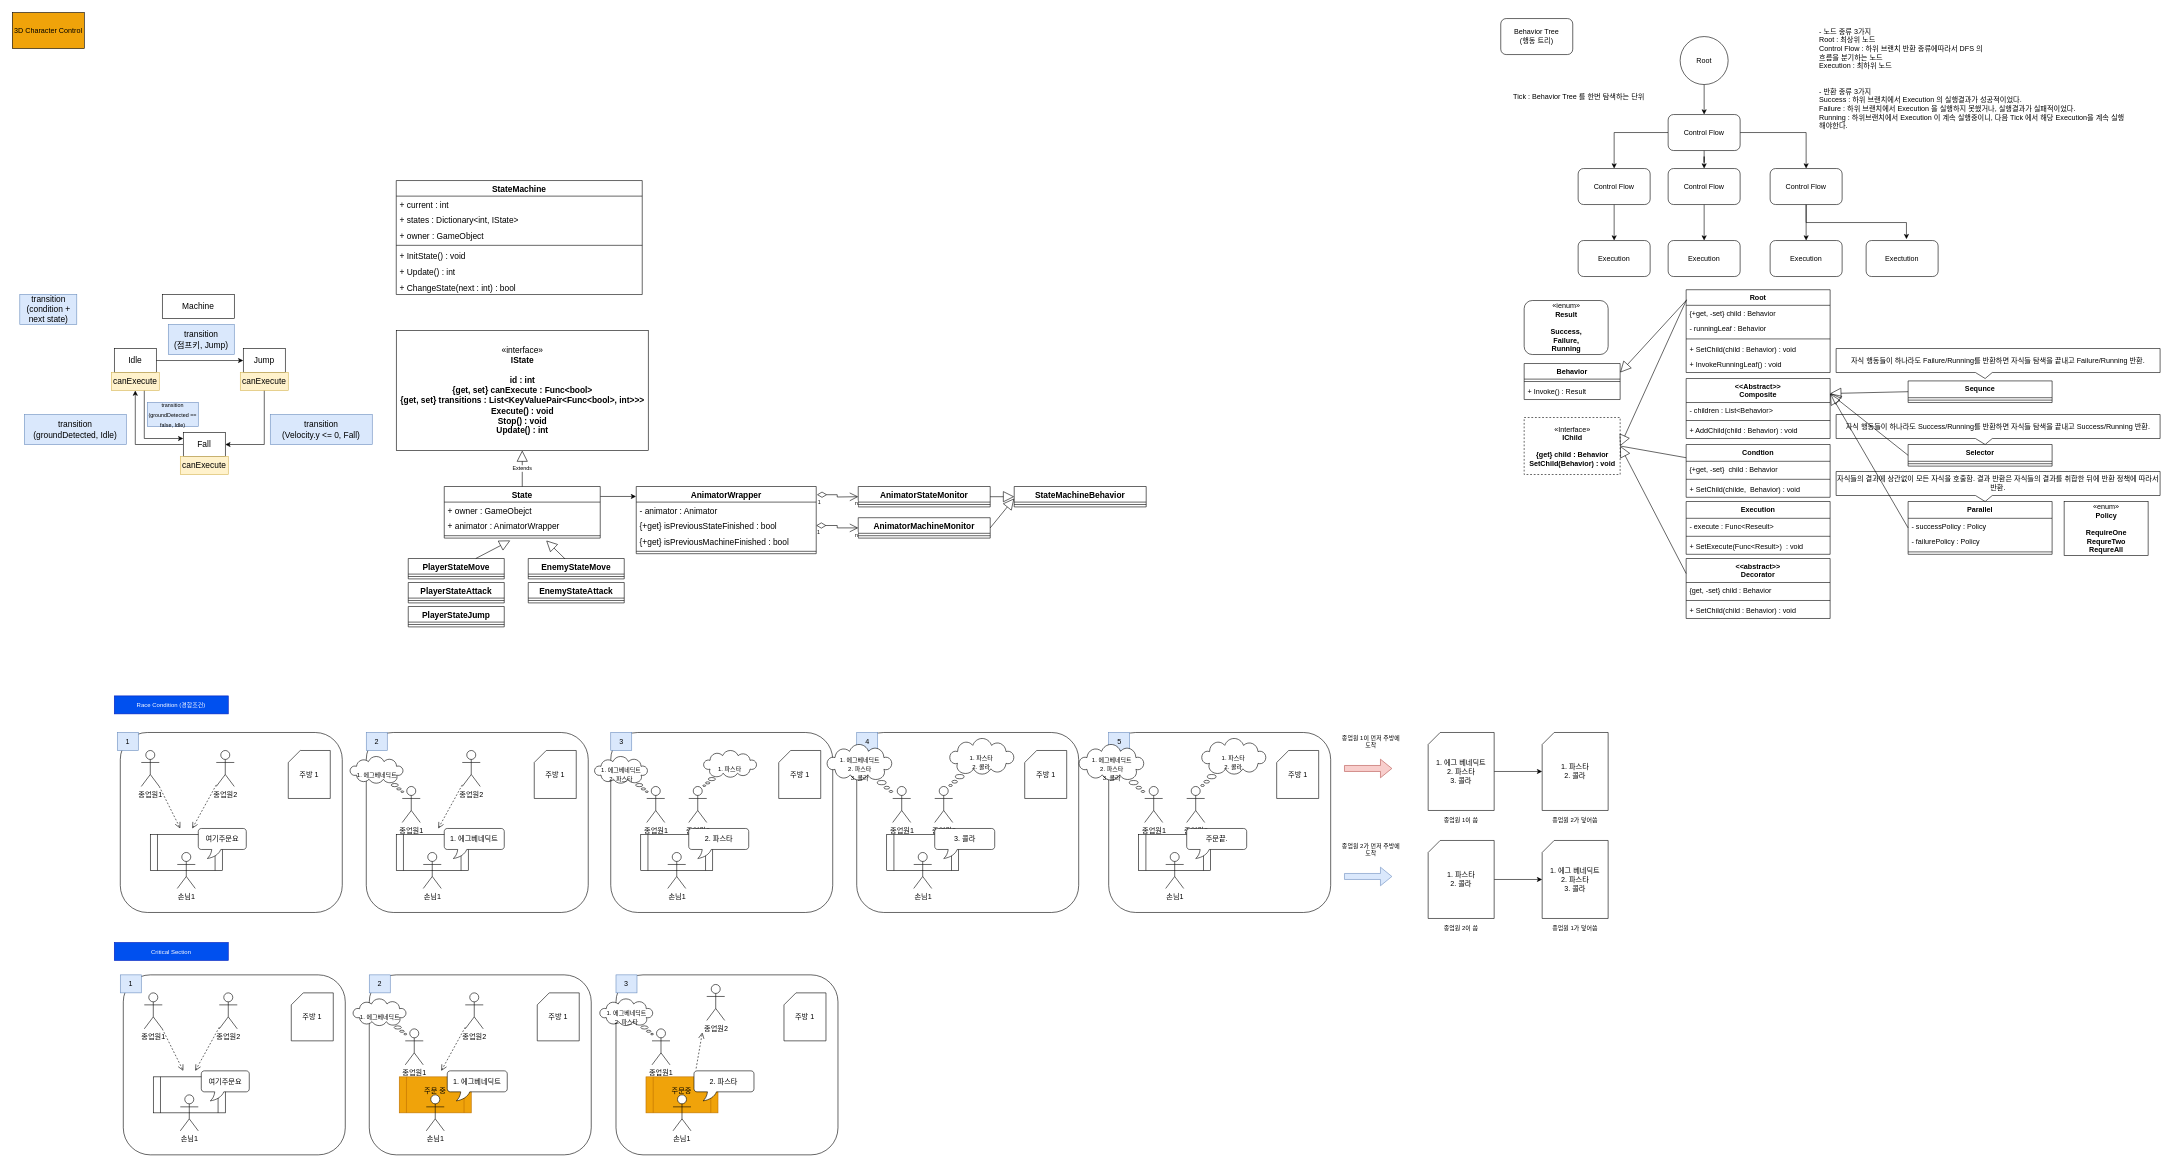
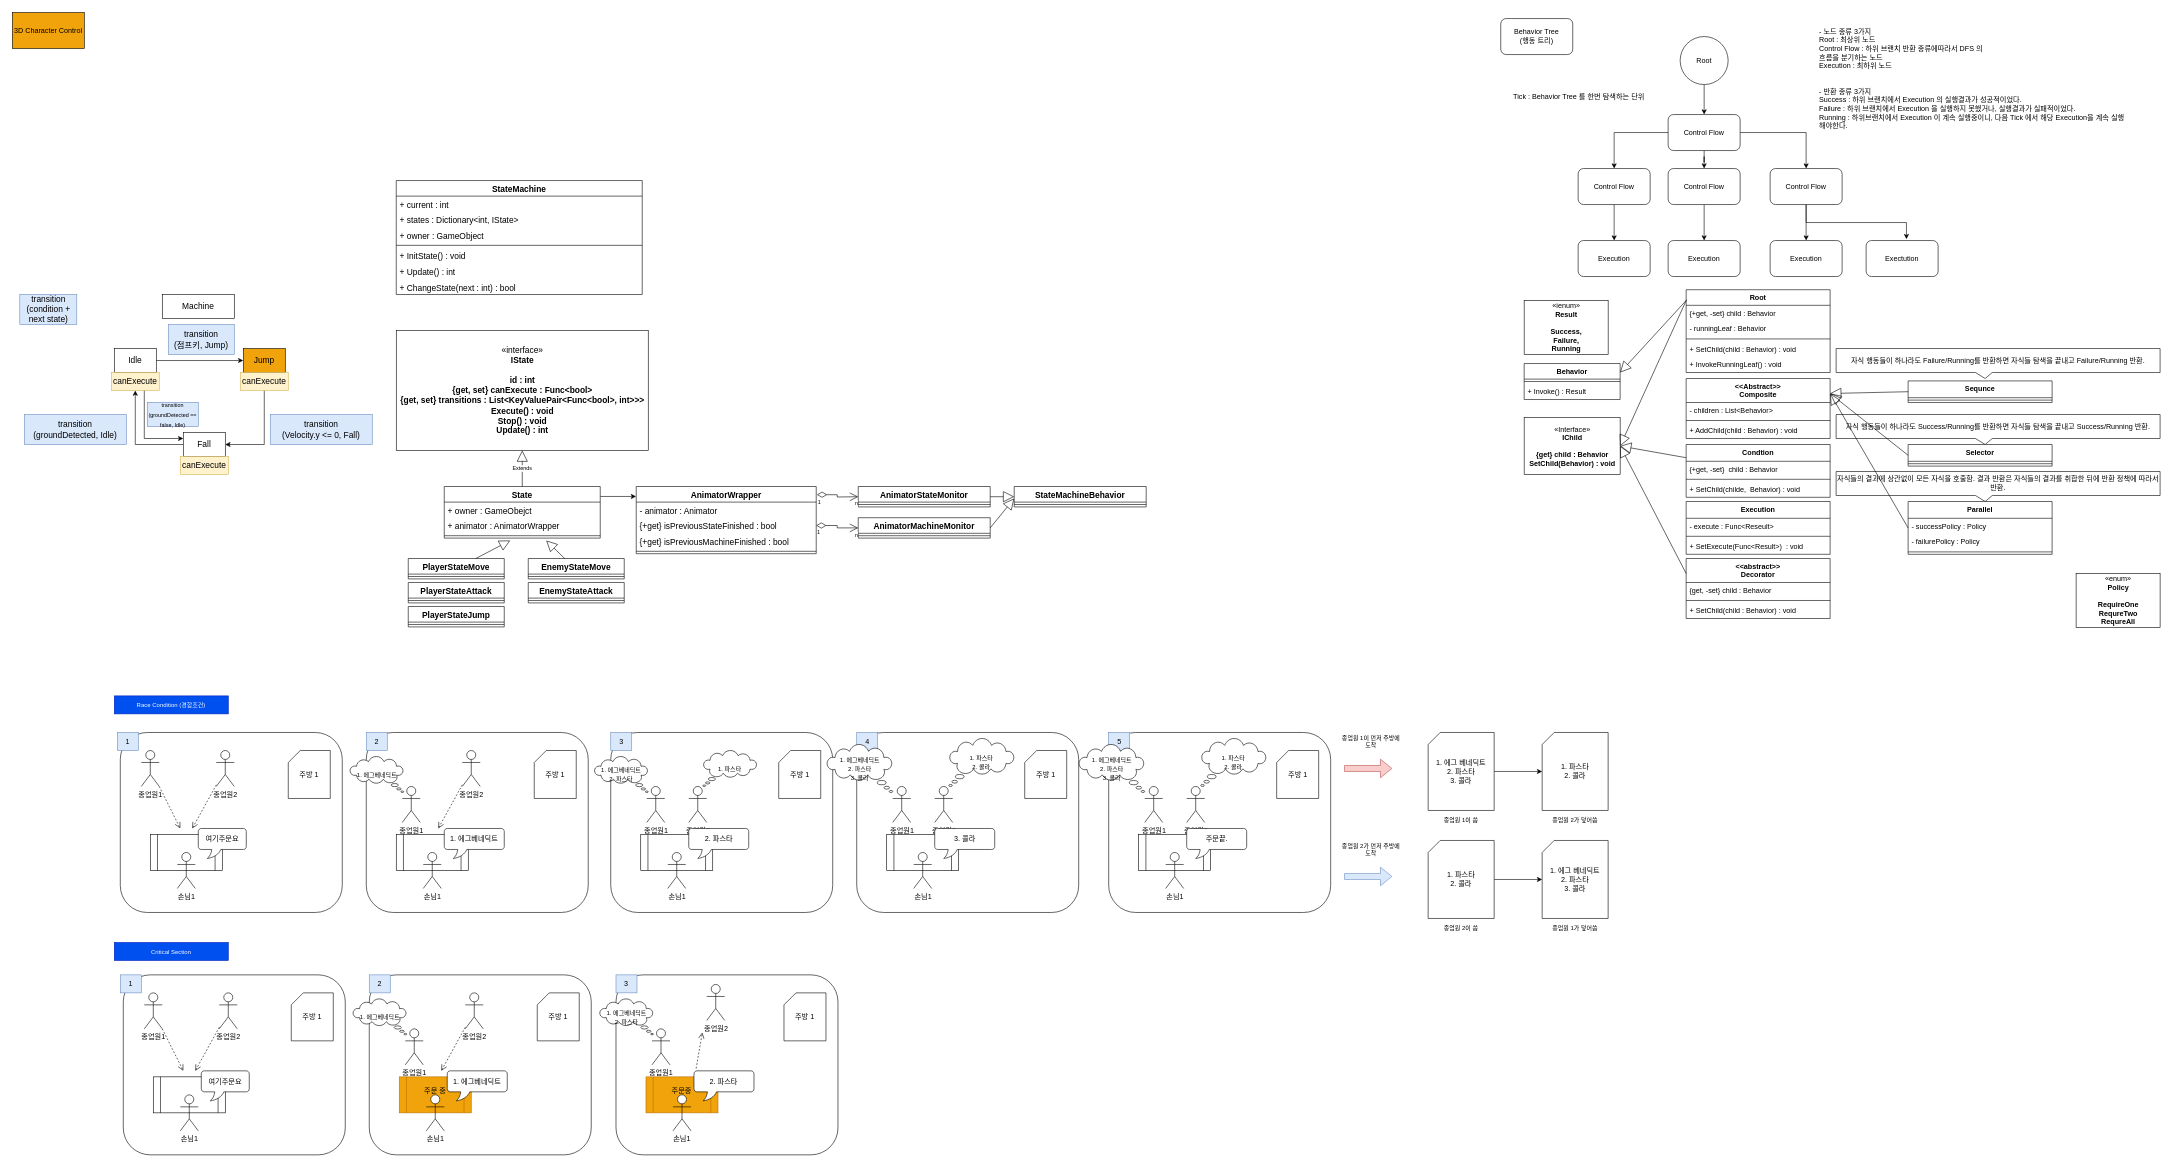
- <mxCell id="185" value="«ienum»&lt;br&gt;&lt;b&gt;Result&lt;br&gt;&lt;br&gt;Success,&lt;br&gt;Failure,&lt;br&gt;Running&lt;br&gt;&lt;/b&gt;" style="html=1;rounded=1;" vertex="1" parent="1"><mxGeometry x="2540" y="500" width="140" height="90" as="geometry" /></mxCell>
+ <mxCell id="185" value="«ienum»&lt;br&gt;&lt;b&gt;Result&lt;br&gt;&lt;br&gt;Success,&lt;br&gt;Failure,&lt;br&gt;Running&lt;br&gt;&lt;/b&gt;" style="html=1;" vertex="1" parent="1"><mxGeometry x="2540" y="500" width="140" height="90" as="geometry" /></mxCell>
- <mxCell id="13" value="Jump" style="rounded=0;whiteSpace=wrap;html=1;fontSize=14;" parent="1" vertex="1"><mxGeometry x="405" y="580" width="70" height="40" as="geometry" /></mxCell>
+ <mxCell id="13" value="Jump" style="rounded=0;whiteSpace=wrap;html=1;fontSize=14;fillColor=#f0a30a;" parent="1" vertex="1"><mxGeometry x="405" y="580" width="70" height="40" as="geometry" /></mxCell>
- <mxCell id="209" value="«Interface»&lt;br&gt;&lt;b&gt;IChild&lt;br&gt;&lt;br&gt;{get} child : Behavior&lt;br&gt;SetChild(Behavior) : void&lt;br&gt;&lt;/b&gt;" style="html=1;dashed=1;" vertex="1" parent="1"><mxGeometry x="2540" y="695" width="160" height="95" as="geometry" /></mxCell>
+ <mxCell id="209" value="«Interface»&lt;br&gt;&lt;b&gt;IChild&lt;br&gt;&lt;br&gt;{get} child : Behavior&lt;br&gt;SetChild(Behavior) : void&lt;br&gt;&lt;/b&gt;" style="html=1;" vertex="1" parent="1"><mxGeometry x="2540" y="695" width="160" height="95" as="geometry" /></mxCell>
- <mxCell id="211" value="" style="endArrow=none;endSize=16;endFill=0;html=1;rounded=0;entryX=1;entryY=0.5;entryDx=0;entryDy=0;exitX=0;exitY=0.25;exitDx=0;exitDy=0;" edge="1" parent="1" source="197" target="209"><mxGeometry width="160" relative="1" as="geometry"><mxPoint x="2820.72" y="508.56" as="sourcePoint" /><mxPoint x="2710" y="752.5" as="targetPoint" /></mxGeometry></mxCell>
+ <mxCell id="211" value="" style="endArrow=block;endSize=16;endFill=0;html=1;rounded=0;entryX=1;entryY=0.5;entryDx=0;entryDy=0;exitX=0;exitY=0.25;exitDx=0;exitDy=0;" edge="1" parent="1" source="197" target="209"><mxGeometry width="160" relative="1" as="geometry"><mxPoint x="2820.72" y="508.56" as="sourcePoint" /><mxPoint x="2710" y="752.5" as="targetPoint" /></mxGeometry></mxCell>
- <mxCell id="227" value="«enum»&lt;br&gt;&lt;b&gt;Policy&lt;br&gt;&lt;br&gt;RequireOne&lt;br&gt;RequreTwo&lt;br&gt;RequreAll&lt;br&gt;&lt;/b&gt;" style="html=1;" vertex="1" parent="1"><mxGeometry x="3440" y="835" width="140" height="90" as="geometry" /></mxCell>
+ <mxCell id="227" value="«enum»&lt;br&gt;&lt;b&gt;Policy&lt;br&gt;&lt;br&gt;RequireOne&lt;br&gt;RequreTwo&lt;br&gt;RequreAll&lt;br&gt;&lt;/b&gt;" style="html=1;" vertex="1" parent="1"><mxGeometry x="3460" y="955" width="140" height="90" as="geometry" /></mxCell>
